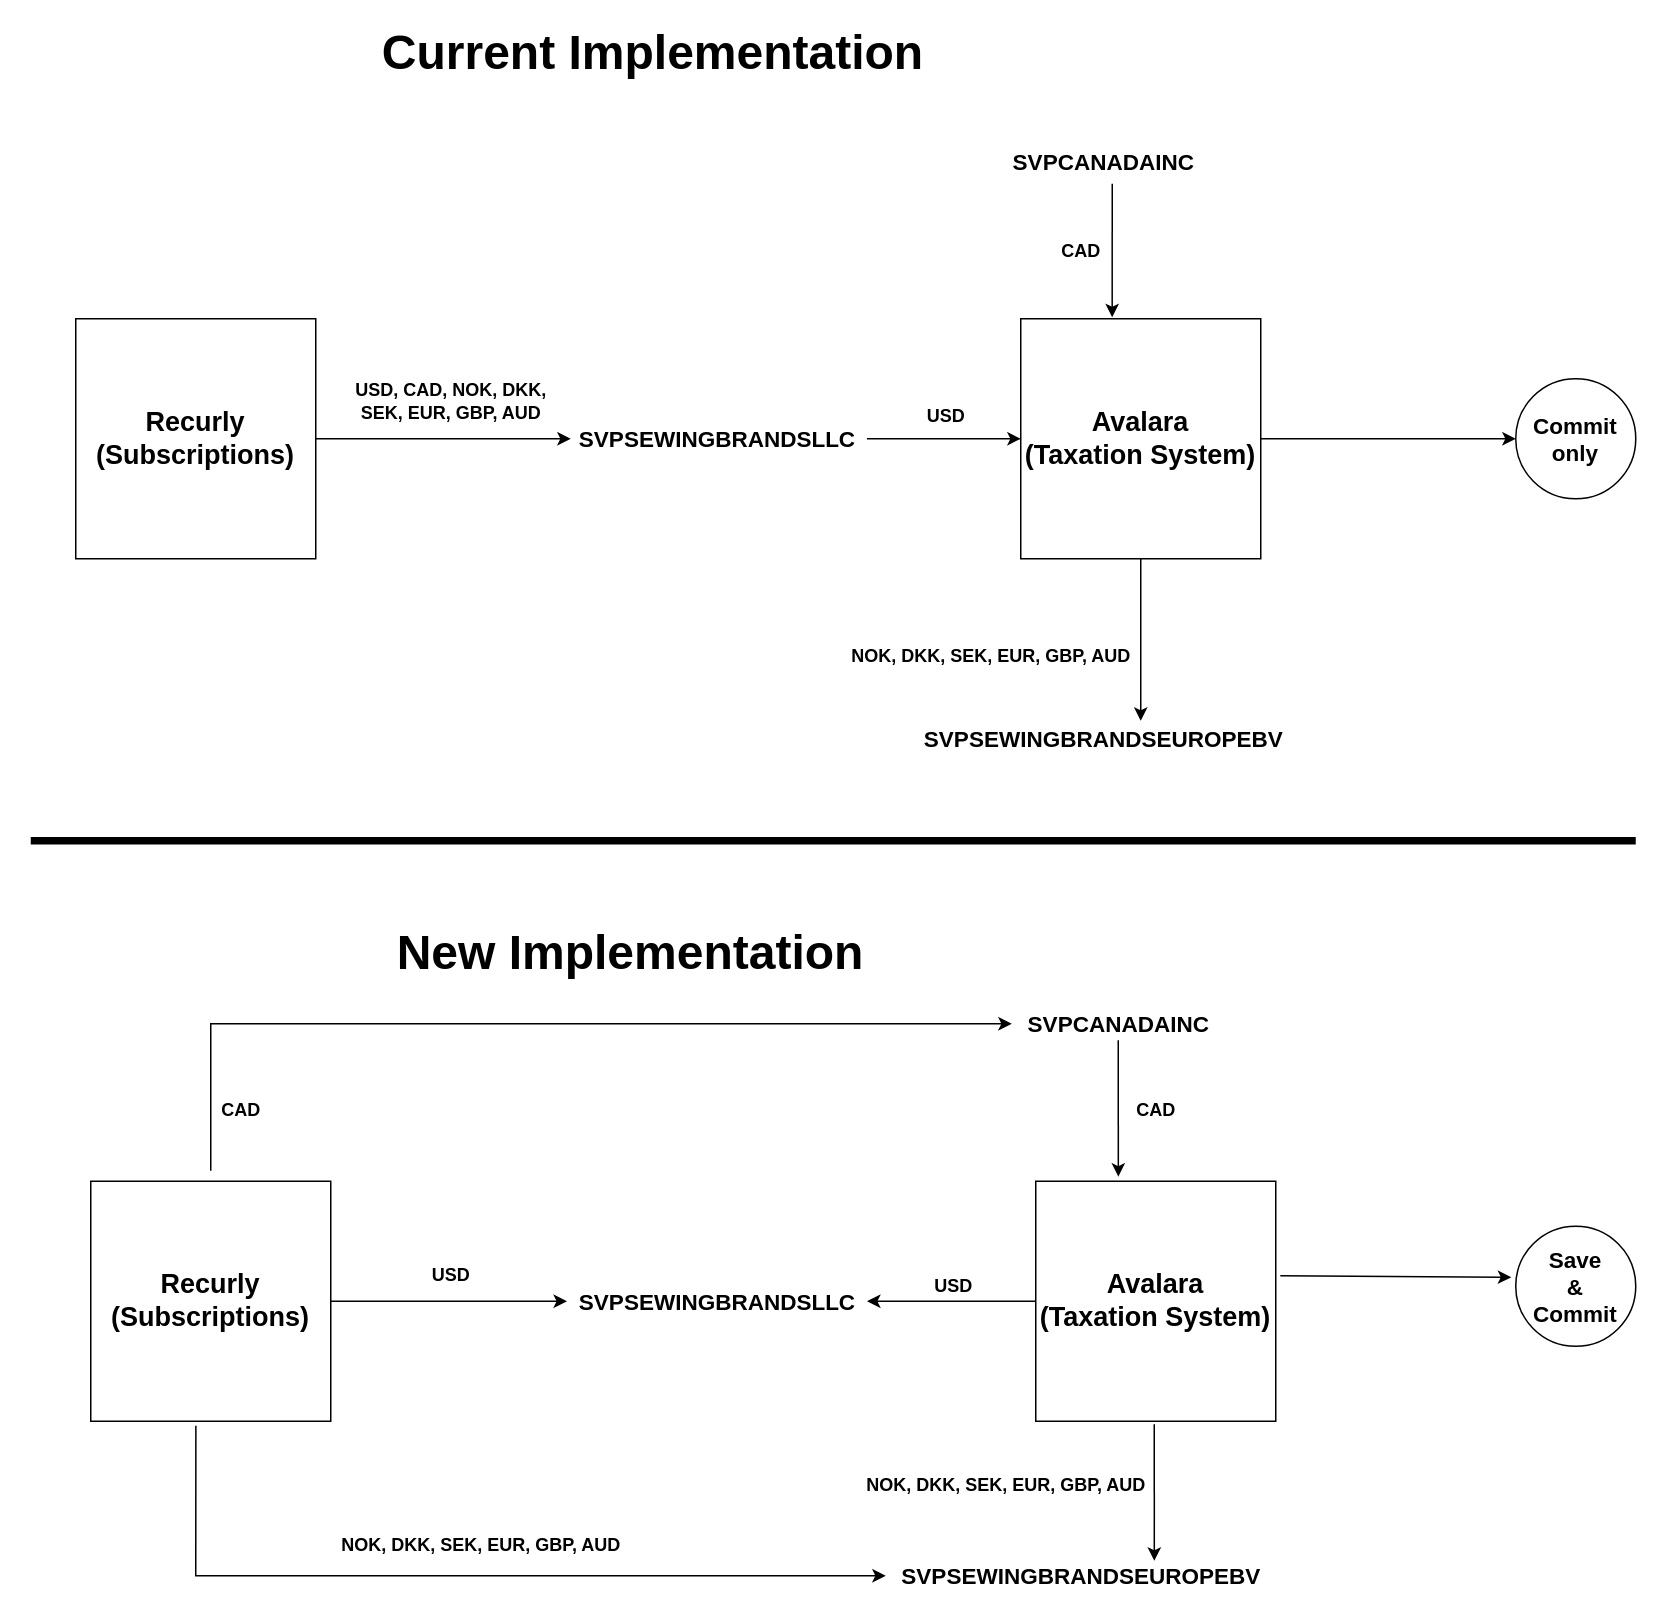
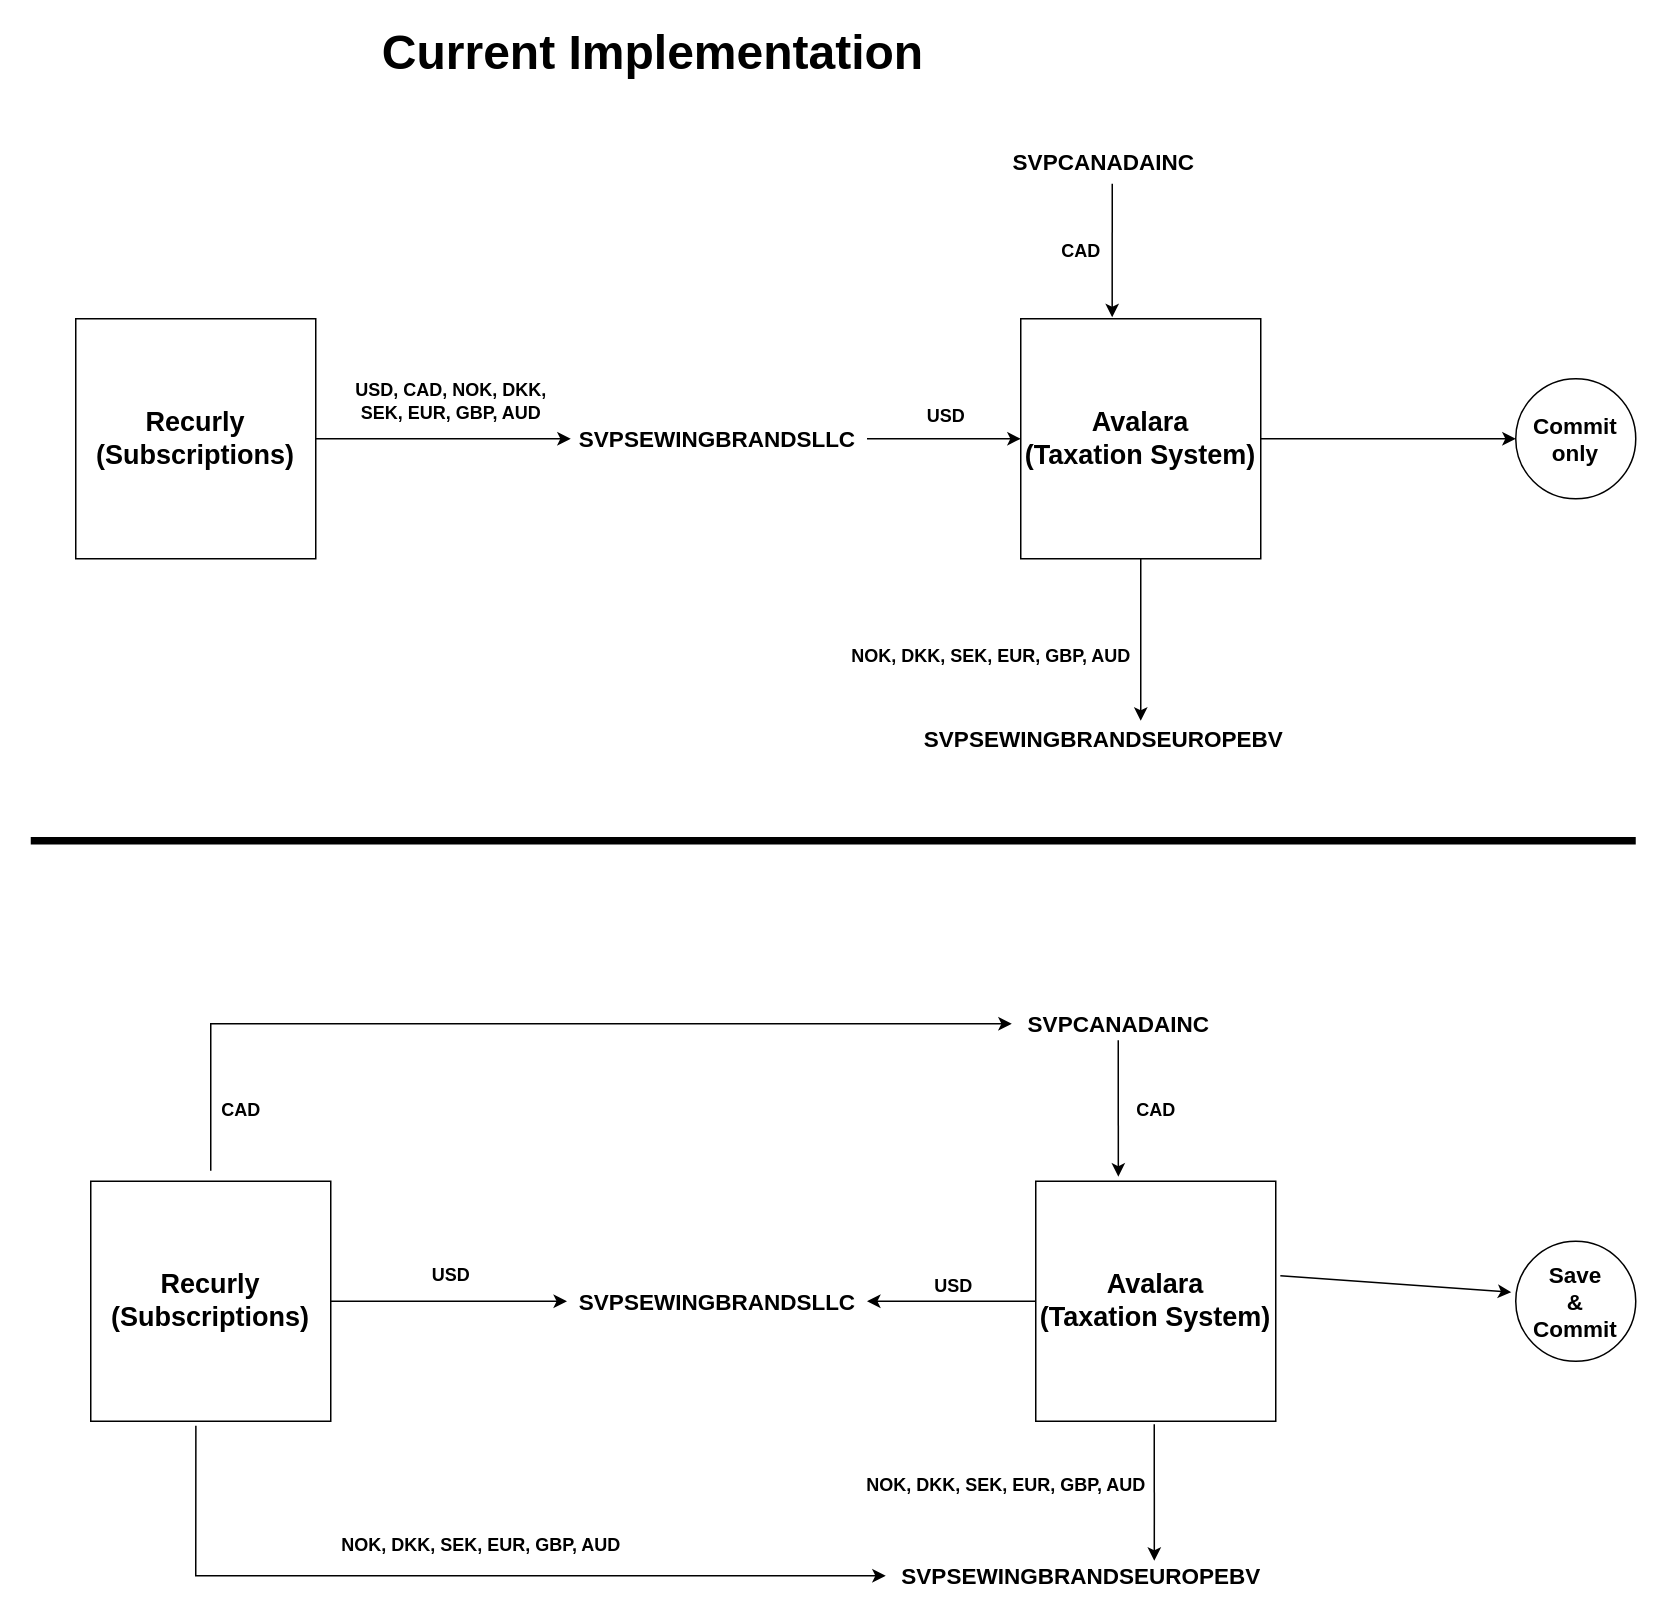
- <mxCell id="15" value="New Implementation" style="text;html=1;strokeColor=none;fillColor=none;align=center;verticalAlign=middle;whiteSpace=wrap;rounded=0;spacing=2;fontSize=32;fontStyle=1" vertex="1" parent="1"><mxGeometry x="210" y="620" width="420" height="30" as="geometry" /></mxCell>
- <mxCell id="36" value="Save&lt;br&gt;&amp;amp;&lt;br&gt;Commit" style="ellipse;whiteSpace=wrap;html=1;aspect=fixed;fontSize=15;fontStyle=1" vertex="1" parent="1"><mxGeometry x="1010" y="817" width="80" height="80" as="geometry" /></mxCell>
+ <mxCell id="36" value="Save&lt;br&gt;&amp;amp;&lt;br&gt;Commit" style="ellipse;whiteSpace=wrap;html=1;aspect=fixed;fontSize=15;fontStyle=1" vertex="1" parent="1"><mxGeometry x="1010" y="827" width="80" height="80" as="geometry" /></mxCell>
